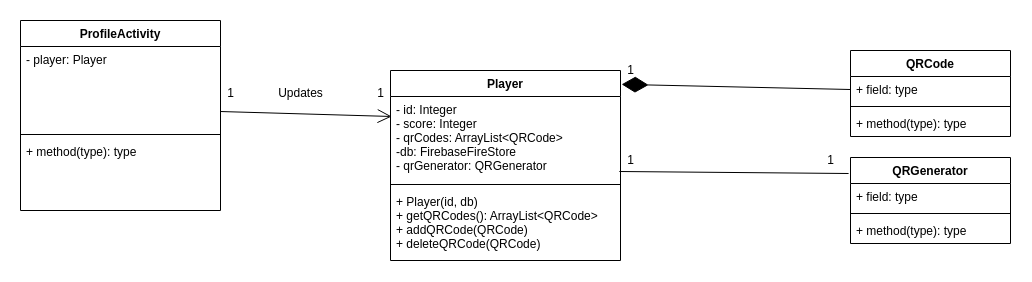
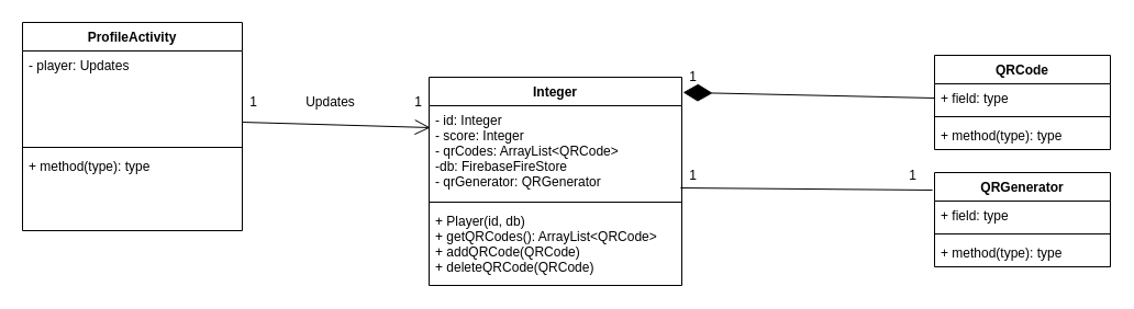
- <mxCell id="20" value="- player: Player&#10;" style="text;strokeColor=none;fillColor=none;align=left;verticalAlign=top;spacingLeft=4;spacingRight=4;overflow=hidden;rotatable=0;points=[[0,0.5],[1,0.5]];portConstraint=eastwest;" parent="19" vertex="1"><mxGeometry y="26" width="200" height="84" as="geometry" /></mxCell>
+ <mxCell id="20" value="- player: Updates&#10;" style="text;strokeColor=none;fillColor=none;align=left;verticalAlign=top;spacingLeft=4;spacingRight=4;overflow=hidden;rotatable=0;points=[[0,0.5],[1,0.5]];portConstraint=eastwest;" parent="19" vertex="1"><mxGeometry y="26" width="200" height="84" as="geometry" /></mxCell>
- <mxCell id="2" value="Player" style="swimlane;fontStyle=1;align=center;verticalAlign=top;childLayout=stackLayout;horizontal=1;startSize=26;horizontalStack=0;resizeParent=1;resizeParentMax=0;resizeLast=0;collapsible=1;marginBottom=0;" parent="1" vertex="1"><mxGeometry x="390" y="70" width="230" height="190" as="geometry" /></mxCell>
+ <mxCell id="2" value="Integer" style="swimlane;fontStyle=1;align=center;verticalAlign=top;childLayout=stackLayout;horizontal=1;startSize=26;horizontalStack=0;resizeParent=1;resizeParentMax=0;resizeLast=0;collapsible=1;marginBottom=0;" parent="1" vertex="1"><mxGeometry x="390" y="70" width="230" height="190" as="geometry" /></mxCell>
